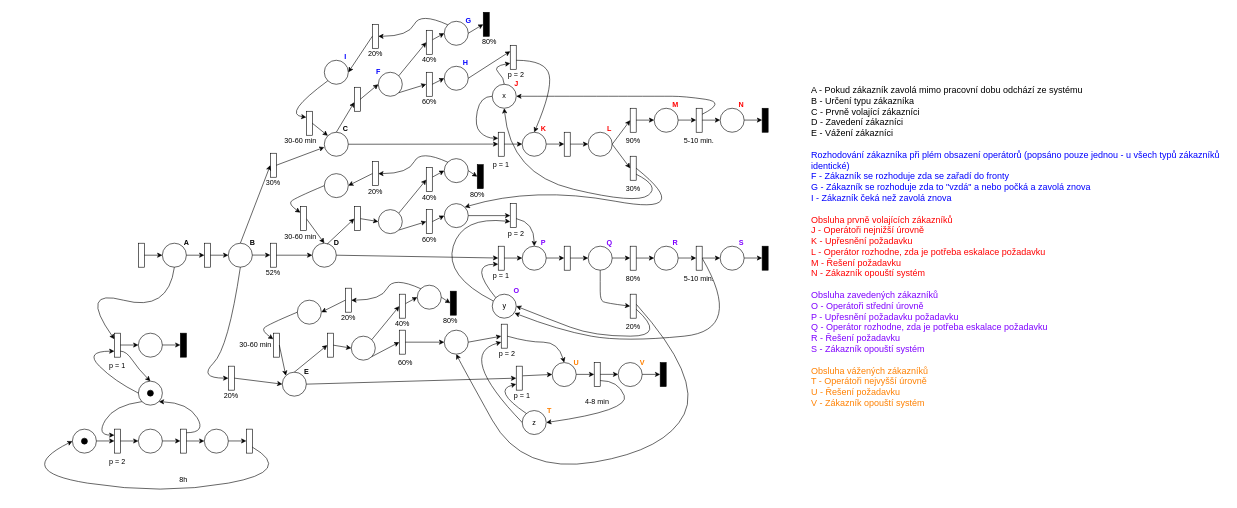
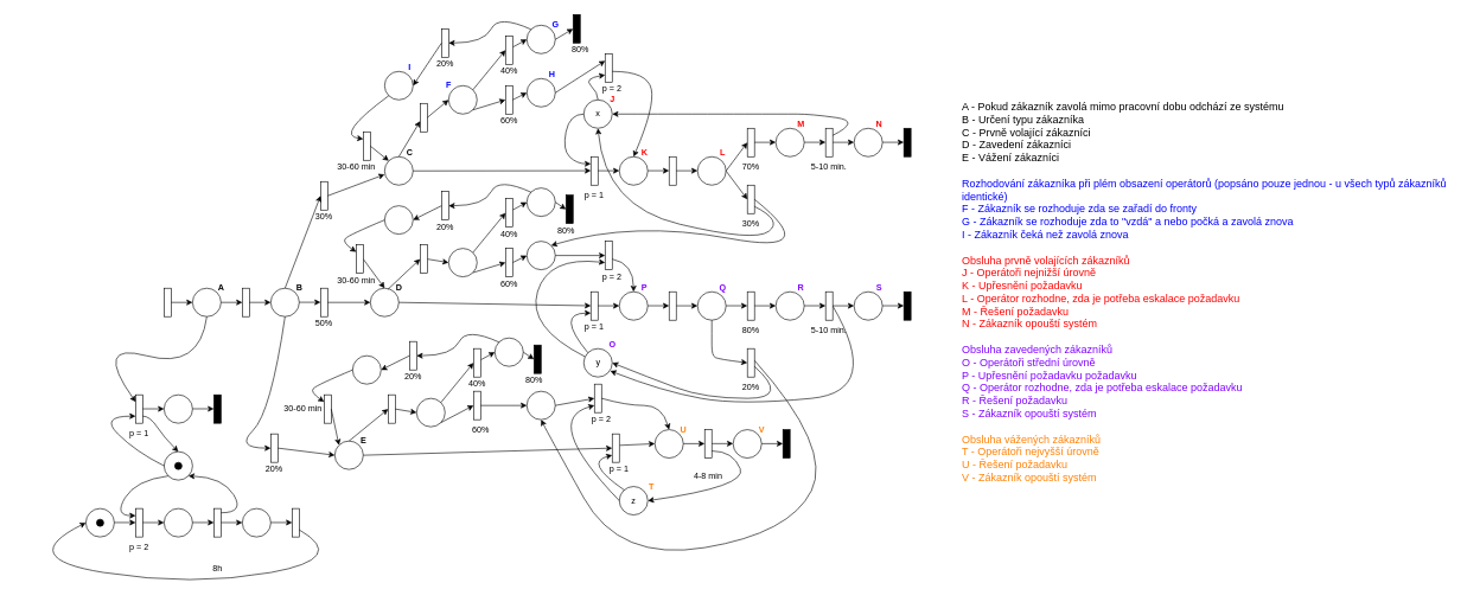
- <mxCell id="41" value="90%" style="text;html=1;align=center;verticalAlign=middle;whiteSpace=wrap;rounded=0;" parent="1" vertex="1"><mxGeometry x="1025" y="220" width="60" height="30" as="geometry" /></mxCell>
+ <mxCell id="41" value="70%" style="text;html=1;align=center;verticalAlign=middle;whiteSpace=wrap;rounded=0;" parent="1" vertex="1"><mxGeometry x="1025" y="220" width="60" height="30" as="geometry" /></mxCell>
- <mxCell id="15" value="52%" style="text;html=1;align=center;verticalAlign=middle;whiteSpace=wrap;rounded=0;" parent="1" vertex="1"><mxGeometry x="425" y="440" width="60" height="30" as="geometry" /></mxCell>
+ <mxCell id="15" value="50%" style="text;html=1;align=center;verticalAlign=middle;whiteSpace=wrap;rounded=0;" parent="1" vertex="1"><mxGeometry x="425" y="440" width="60" height="30" as="geometry" /></mxCell>
